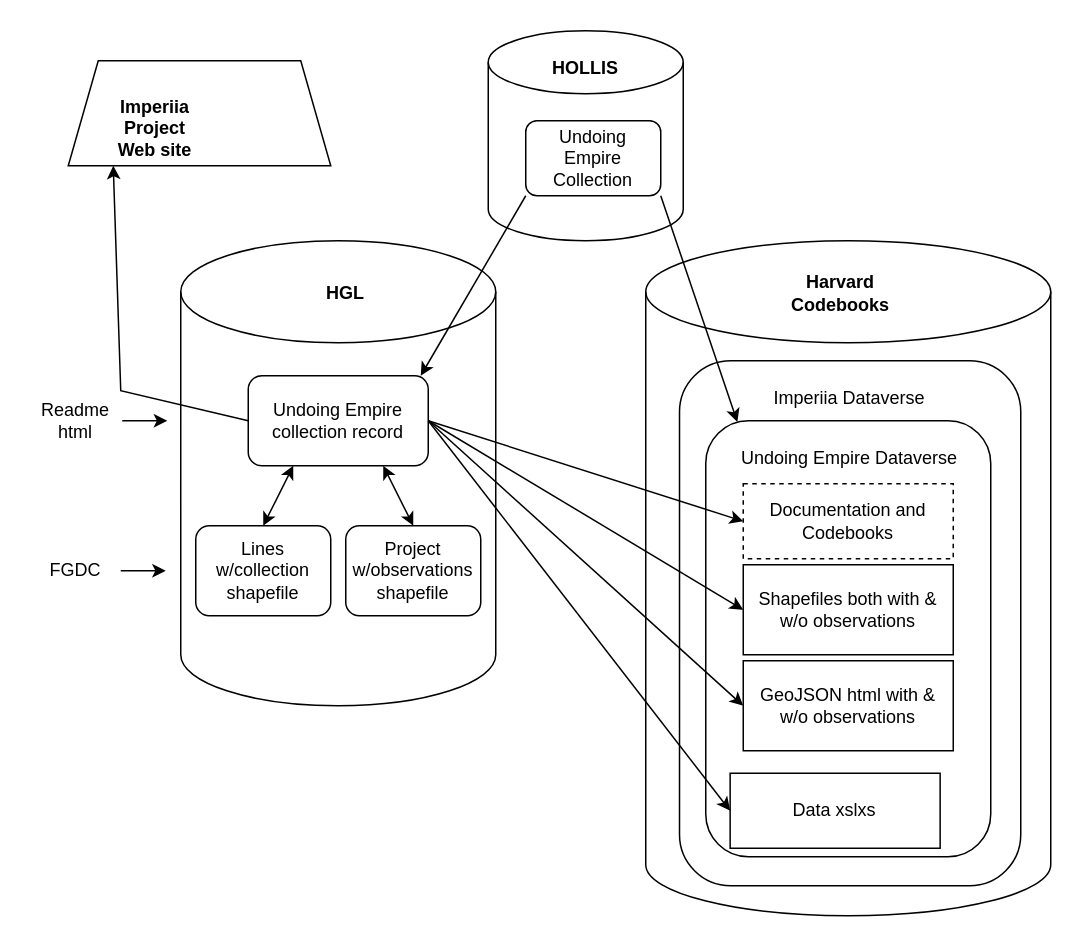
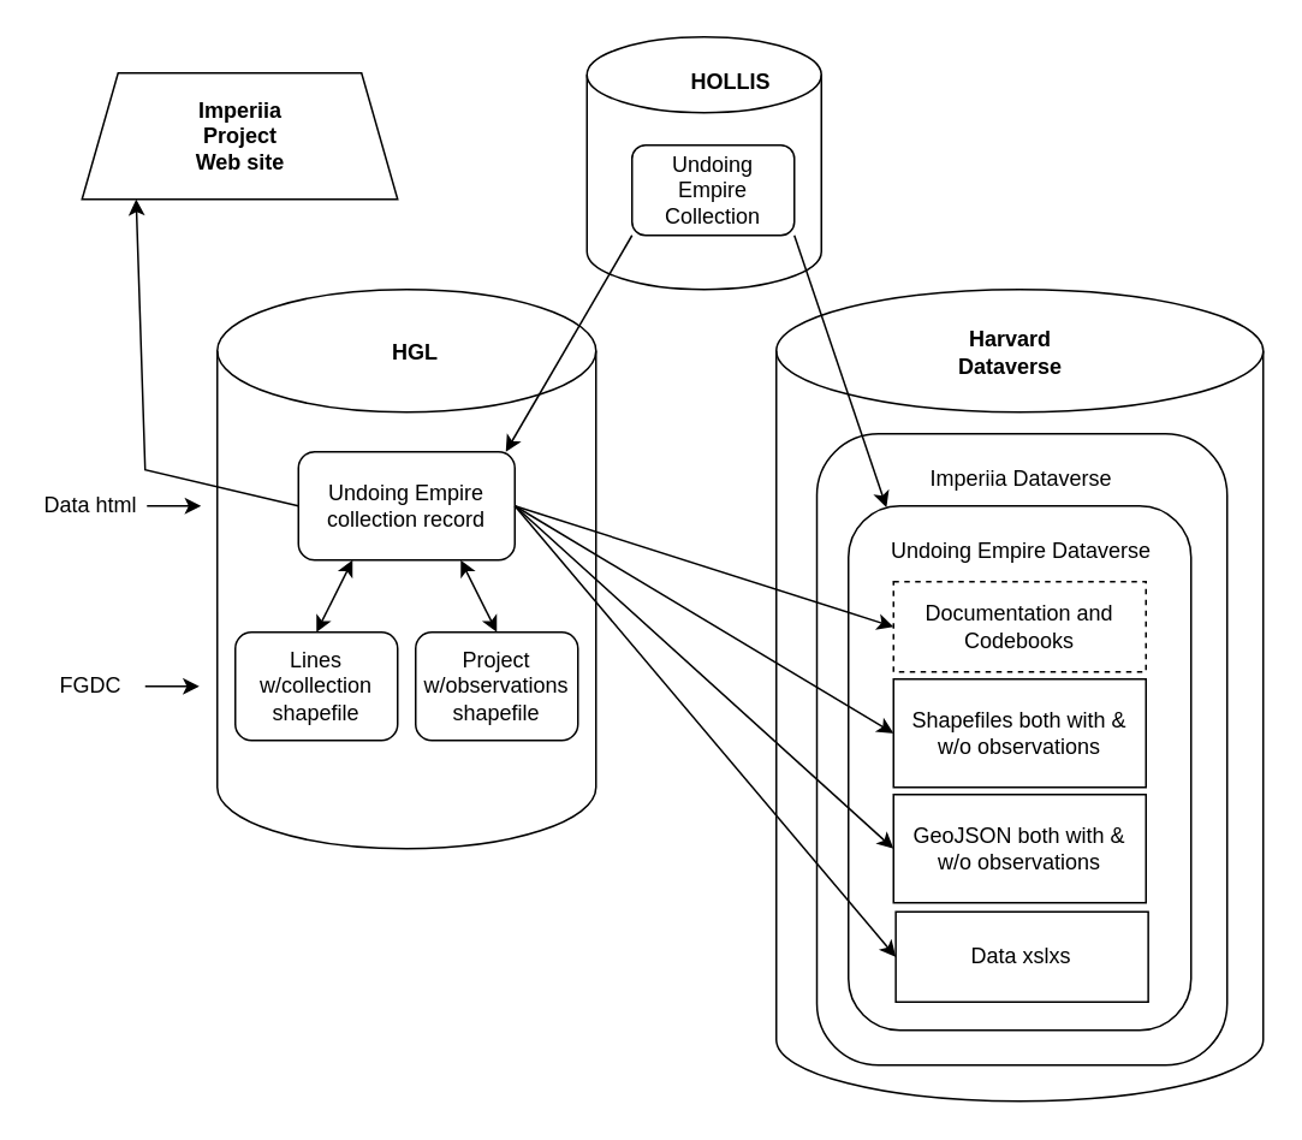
- <mxCell id="14" value="&lt;b&gt;HOLLIS&lt;/b&gt;" style="text;html=1;strokeColor=none;fillColor=none;align=center;verticalAlign=middle;whiteSpace=wrap;rounded=0;" parent="1" vertex="1"><mxGeometry x="360" y="30" width="60" height="30" as="geometry" /></mxCell>
+ <mxCell id="14" value="&lt;b&gt;HOLLIS&lt;/b&gt;" style="text;html=1;strokeColor=none;fillColor=none;align=center;verticalAlign=middle;whiteSpace=wrap;rounded=0;" parent="1" vertex="1"><mxGeometry x="375" y="30" width="60" height="30" as="geometry" /></mxCell>
- <mxCell id="27" value="&lt;b&gt;Imperiia Project Web site&lt;/b&gt;" style="text;html=1;strokeColor=none;fillColor=none;align=center;verticalAlign=middle;whiteSpace=wrap;rounded=0;" parent="1" vertex="1"><mxGeometry x="72.5" y="70" width="60" height="30" as="geometry" /></mxCell>
+ <mxCell id="27" value="&lt;b&gt;Imperiia Project Web site&lt;/b&gt;" style="text;html=1;strokeColor=none;fillColor=none;align=center;verticalAlign=middle;whiteSpace=wrap;rounded=0;" parent="1" vertex="1"><mxGeometry x="102.5" y="60" width="60" height="30" as="geometry" /></mxCell>
- <mxCell id="5" value="&lt;b&gt;Harvard&lt;br&gt;Codebooks&lt;/b&gt;" style="text;strokeColor=none;align=center;fillColor=none;html=1;verticalAlign=middle;whiteSpace=wrap;rounded=0;" parent="1" vertex="1"><mxGeometry x="530" y="180" width="60" height="30" as="geometry" /></mxCell>
+ <mxCell id="5" value="&lt;b&gt;Harvard&lt;br&gt;Dataverse&lt;/b&gt;" style="text;strokeColor=none;align=center;fillColor=none;html=1;verticalAlign=middle;whiteSpace=wrap;rounded=0;" parent="1" vertex="1"><mxGeometry x="530" y="180" width="60" height="30" as="geometry" /></mxCell>
- <mxCell id="21" value="Readme html" style="text;html=1;strokeColor=none;fillColor=none;align=center;verticalAlign=middle;whiteSpace=wrap;rounded=0;" parent="1" vertex="1"><mxGeometry x="20" y="265" width="60" height="30" as="geometry" /></mxCell>
+ <mxCell id="21" value="Data html" style="text;html=1;strokeColor=none;fillColor=none;align=center;verticalAlign=middle;whiteSpace=wrap;rounded=0;" parent="1" vertex="1"><mxGeometry x="20" y="265" width="60" height="30" as="geometry" /></mxCell>
- <mxCell id="30" value="GeoJSON html with &amp;amp; w/o observations" style="rounded=0;whiteSpace=wrap;html=1;" parent="1" vertex="1"><mxGeometry x="495" y="440" width="140" height="60" as="geometry" /></mxCell>
+ <mxCell id="30" value="GeoJSON both with &amp;amp; w/o observations" style="rounded=0;whiteSpace=wrap;html=1;" parent="1" vertex="1"><mxGeometry x="495" y="440" width="140" height="60" as="geometry" /></mxCell>
- <mxCell id="31" value="Data xslxs" style="rounded=0;whiteSpace=wrap;html=1;" parent="1" vertex="1"><mxGeometry x="486.26" y="515" width="140" height="50" as="geometry" /></mxCell>
+ <mxCell id="31" value="Data xslxs" style="rounded=0;whiteSpace=wrap;html=1;" parent="1" vertex="1"><mxGeometry x="496.26" y="505" width="140" height="50" as="geometry" /></mxCell>
